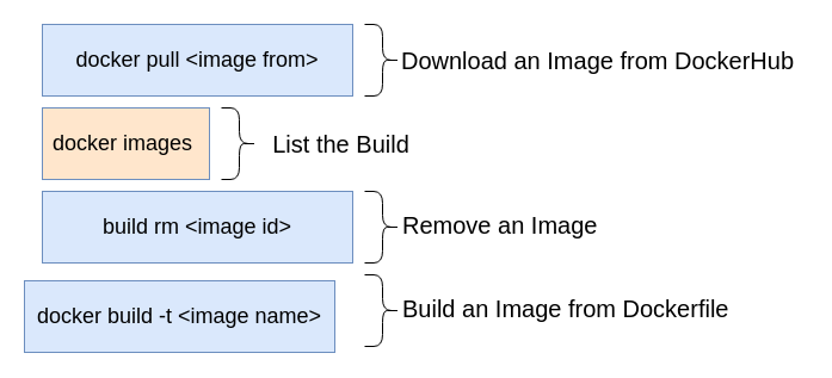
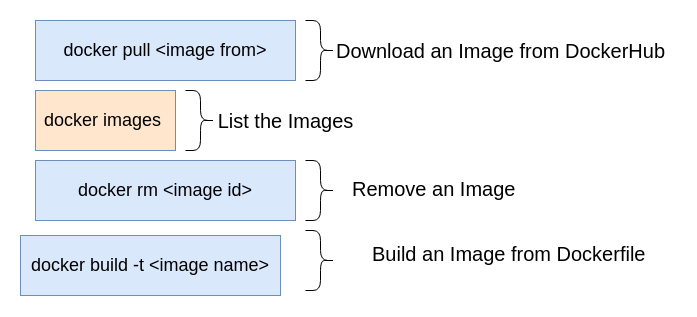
- <mxCell id="5" value="&lt;font style=&quot;font-size: 20px;&quot;&gt;List the Build&lt;/font&gt;" style="text;html=1;align=center;verticalAlign=middle;resizable=0;points=[];autosize=1;strokeColor=none;fillColor=none;" vertex="1" parent="1"><mxGeometry x="205" y="100" width="160" height="40" as="geometry" /></mxCell>
+ <mxCell id="5" value="&lt;font style=&quot;font-size: 20px;&quot;&gt;List the Images&lt;/font&gt;" style="text;html=1;align=center;verticalAlign=middle;resizable=0;points=[];autosize=1;strokeColor=none;fillColor=none;" vertex="1" parent="1"><mxGeometry x="205" y="100" width="160" height="40" as="geometry" /></mxCell>
- <mxCell id="8" value="&lt;font style=&quot;font-size: 18px;&quot;&gt;build rm &amp;lt;image id&amp;gt;&lt;/font&gt;" style="rounded=0;whiteSpace=wrap;html=1;fillColor=#dae8fc;strokeColor=#6c8ebf;" vertex="1" parent="1"><mxGeometry x="35" y="160" width="260" height="60" as="geometry" /></mxCell>
+ <mxCell id="8" value="&lt;font style=&quot;font-size: 18px;&quot;&gt;docker rm &amp;lt;image id&amp;gt;&lt;/font&gt;" style="rounded=0;whiteSpace=wrap;html=1;fillColor=#dae8fc;strokeColor=#6c8ebf;" vertex="1" parent="1"><mxGeometry x="35" y="160" width="260" height="60" as="geometry" /></mxCell>
- <mxCell id="10" value="&lt;font style=&quot;font-size: 20px;&quot;&gt;Remove an Image&lt;/font&gt;" style="text;whiteSpace=wrap;html=1;fontFamily=Helvetica;fontSize=12;fontColor=default;autosize=1;resizable=0;" vertex="1" parent="1"><mxGeometry x="335" y="170" width="190" height="40" as="geometry" /></mxCell>
+ <mxCell id="10" value="&lt;font style=&quot;font-size: 20px;&quot;&gt;Remove an Image&lt;/font&gt;" style="text;whiteSpace=wrap;html=1;fontFamily=Helvetica;fontSize=12;fontColor=default;autosize=1;resizable=0;" vertex="1" parent="1"><mxGeometry x="350" y="170" width="190" height="40" as="geometry" /></mxCell>
- <mxCell id="13" value="&lt;font style=&quot;font-size: 20px;&quot;&gt;Build an Image from Dockerfile&lt;/font&gt;" style="text;whiteSpace=wrap;html=1;fontFamily=Helvetica;fontSize=12;fontColor=default;autosize=1;resizable=0;" vertex="1" parent="1"><mxGeometry x="335" y="240" width="300" height="40" as="geometry" /></mxCell>
+ <mxCell id="13" value="&lt;font style=&quot;font-size: 20px;&quot;&gt;Build an Image from Dockerfile&lt;/font&gt;" style="text;whiteSpace=wrap;html=1;fontFamily=Helvetica;fontSize=12;fontColor=default;autosize=1;resizable=0;" vertex="1" parent="1"><mxGeometry x="370" y="235" width="300" height="40" as="geometry" /></mxCell>
